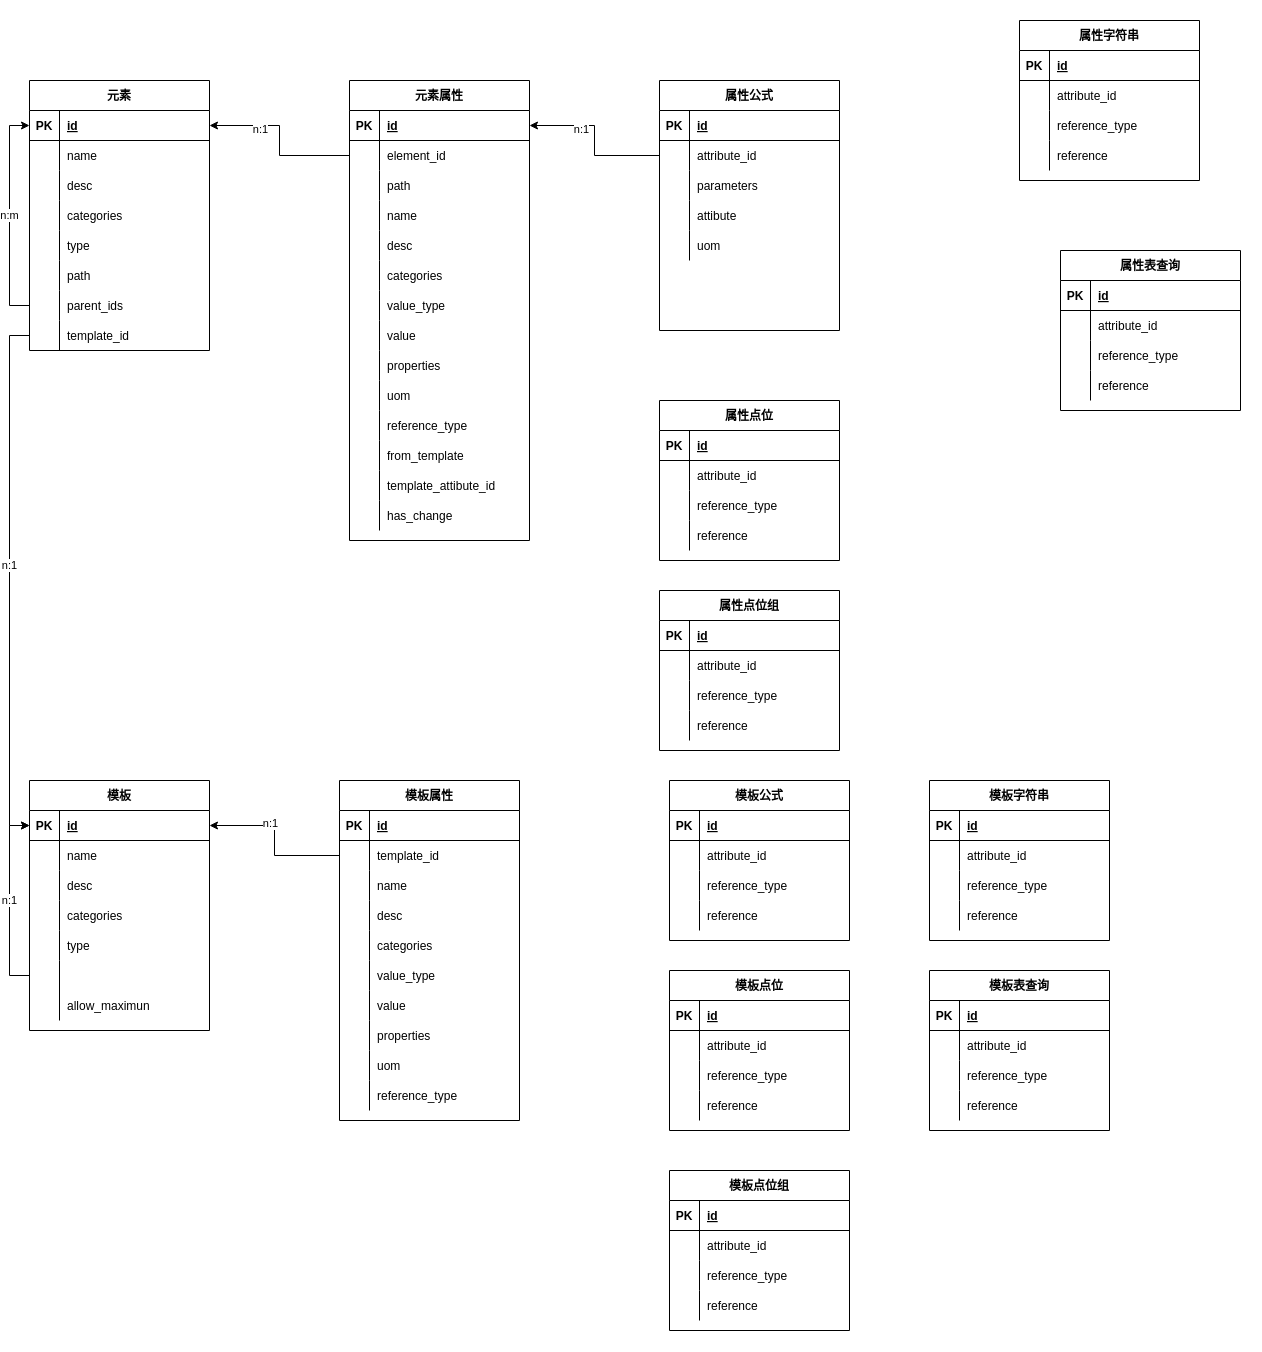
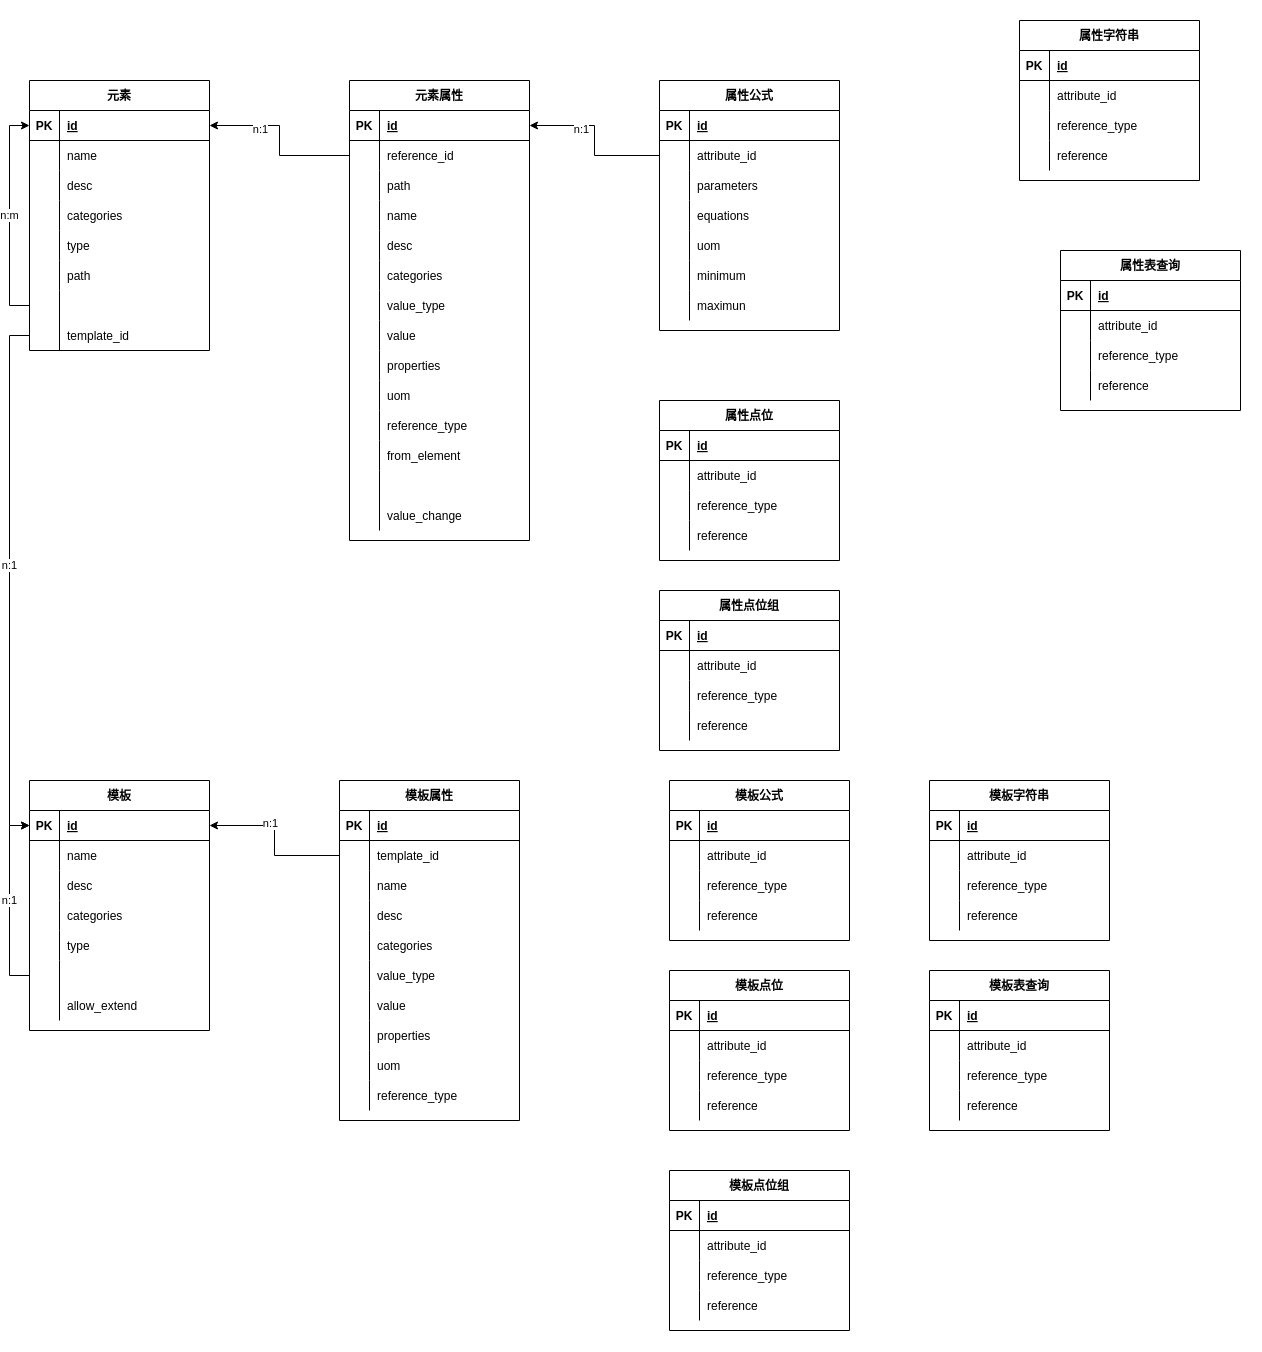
- <mxCell id="10" value="element_id" style="shape=partialRectangle;connectable=0;fillColor=none;top=0;left=0;bottom=0;right=0;align=left;spacingLeft=6;overflow=hidden;" parent="8" vertex="1"><mxGeometry x="30" width="150" height="30" as="geometry" /></mxCell>
+ <mxCell id="10" value="reference_id" style="shape=partialRectangle;connectable=0;fillColor=none;top=0;left=0;bottom=0;right=0;align=left;spacingLeft=6;overflow=hidden;" parent="8" vertex="1"><mxGeometry x="30" width="150" height="30" as="geometry" /></mxCell>
- <mxCell id="59" value="attibute" style="shape=partialRectangle;connectable=0;fillColor=none;top=0;left=0;bottom=0;right=0;align=left;spacingLeft=6;overflow=hidden;" vertex="1" parent="57"><mxGeometry x="30" width="150" height="30" as="geometry" /></mxCell>
+ <mxCell id="59" value="equations" style="shape=partialRectangle;connectable=0;fillColor=none;top=0;left=0;bottom=0;right=0;align=left;spacingLeft=6;overflow=hidden;" vertex="1" parent="57"><mxGeometry x="30" width="150" height="30" as="geometry" /></mxCell>
+ <mxCell id="65" value="minimum" style="shape=partialRectangle;connectable=0;fillColor=none;top=0;left=0;bottom=0;right=0;align=left;spacingLeft=6;overflow=hidden;" vertex="1" parent="63"><mxGeometry x="30" width="150" height="30" as="geometry" /></mxCell>
- <mxCell id="91" value="parent_ids" style="shape=partialRectangle;connectable=0;fillColor=none;top=0;left=0;bottom=0;right=0;align=left;spacingLeft=6;overflow=hidden;" parent="89" vertex="1"><mxGeometry x="30" width="150" height="30" as="geometry" /></mxCell>
+ <mxCell id="68" value="maximun" style="shape=partialRectangle;connectable=0;fillColor=none;top=0;left=0;bottom=0;right=0;align=left;spacingLeft=6;overflow=hidden;" vertex="1" parent="66"><mxGeometry x="30" width="150" height="30" as="geometry" /></mxCell>
- <mxCell id="40" value="from_template" style="shape=partialRectangle;connectable=0;fillColor=none;top=0;left=0;bottom=0;right=0;align=left;spacingLeft=6;overflow=hidden;" parent="38" vertex="1"><mxGeometry x="30" width="150" height="30" as="geometry" /></mxCell>
+ <mxCell id="40" value="from_element" style="shape=partialRectangle;connectable=0;fillColor=none;top=0;left=0;bottom=0;right=0;align=left;spacingLeft=6;overflow=hidden;" parent="38" vertex="1"><mxGeometry x="30" width="150" height="30" as="geometry" /></mxCell>
- <mxCell id="43" value="template_attibute_id" style="shape=partialRectangle;connectable=0;fillColor=none;top=0;left=0;bottom=0;right=0;align=left;spacingLeft=6;overflow=hidden;" parent="41" vertex="1"><mxGeometry x="30" width="150" height="30" as="geometry" /></mxCell>
- <mxCell id="46" value="has_change" style="shape=partialRectangle;connectable=0;fillColor=none;top=0;left=0;bottom=0;right=0;align=left;spacingLeft=6;overflow=hidden;" vertex="1" parent="44"><mxGeometry x="30" width="150" height="30" as="geometry" /></mxCell>
+ <mxCell id="46" value="value_change" style="shape=partialRectangle;connectable=0;fillColor=none;top=0;left=0;bottom=0;right=0;align=left;spacingLeft=6;overflow=hidden;" vertex="1" parent="44"><mxGeometry x="30" width="150" height="30" as="geometry" /></mxCell>
- <mxCell id="129" value="allow_maximun" style="shape=partialRectangle;connectable=0;fillColor=none;top=0;left=0;bottom=0;right=0;align=left;spacingLeft=6;overflow=hidden;" vertex="1" parent="127"><mxGeometry x="30" width="150" height="30" as="geometry" /></mxCell>
+ <mxCell id="129" value="allow_extend" style="shape=partialRectangle;connectable=0;fillColor=none;top=0;left=0;bottom=0;right=0;align=left;spacingLeft=6;overflow=hidden;" vertex="1" parent="127"><mxGeometry x="30" width="150" height="30" as="geometry" /></mxCell>
